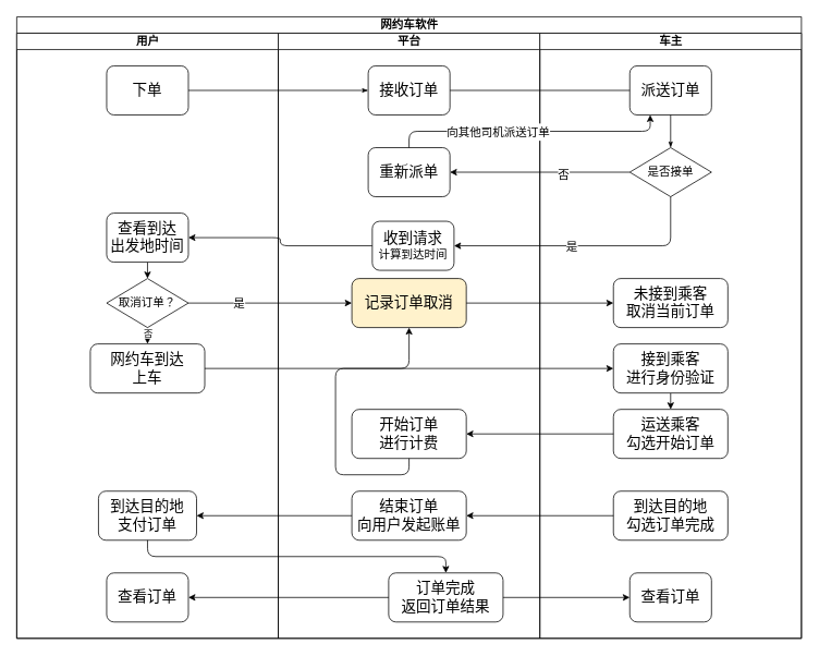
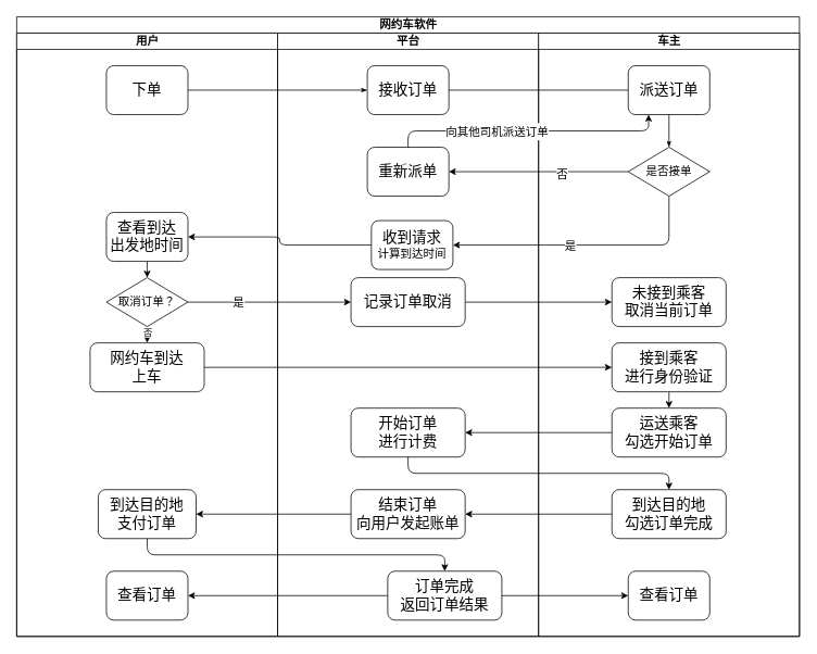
- <mxCell id="17" value="&lt;font size=&quot;4&quot;&gt;记录订单取消&lt;br&gt;&lt;/font&gt;" style="rounded=1;whiteSpace=wrap;html=1;fontSize=14;fillColor=#fff2cc;" parent="13" vertex="1"><mxGeometry x="90" y="300" width="140" height="60" as="geometry" /></mxCell>
+ <mxCell id="17" value="&lt;font size=&quot;4&quot;&gt;记录订单取消&lt;br&gt;&lt;/font&gt;" style="rounded=1;whiteSpace=wrap;html=1;fontSize=14;" parent="13" vertex="1"><mxGeometry x="90" y="300" width="140" height="60" as="geometry" /></mxCell>
- <mxCell id="44" style="edgeStyle=orthogonalEdgeStyle;rounded=1;orthogonalLoop=1;jettySize=auto;html=1;exitX=0.5;exitY=1;exitDx=0;exitDy=0;fontSize=14;" parent="2" source="18" target="17" edge="1"><mxGeometry relative="1" as="geometry" /></mxCell>
+ <mxCell id="44" style="edgeStyle=orthogonalEdgeStyle;rounded=1;orthogonalLoop=1;jettySize=auto;html=1;exitX=0.5;exitY=1;exitDx=0;exitDy=0;entryX=0.5;entryY=0;entryDx=0;entryDy=0;fontSize=14;" parent="2" source="18" target="29" edge="1"><mxGeometry relative="1" as="geometry" /></mxCell>
